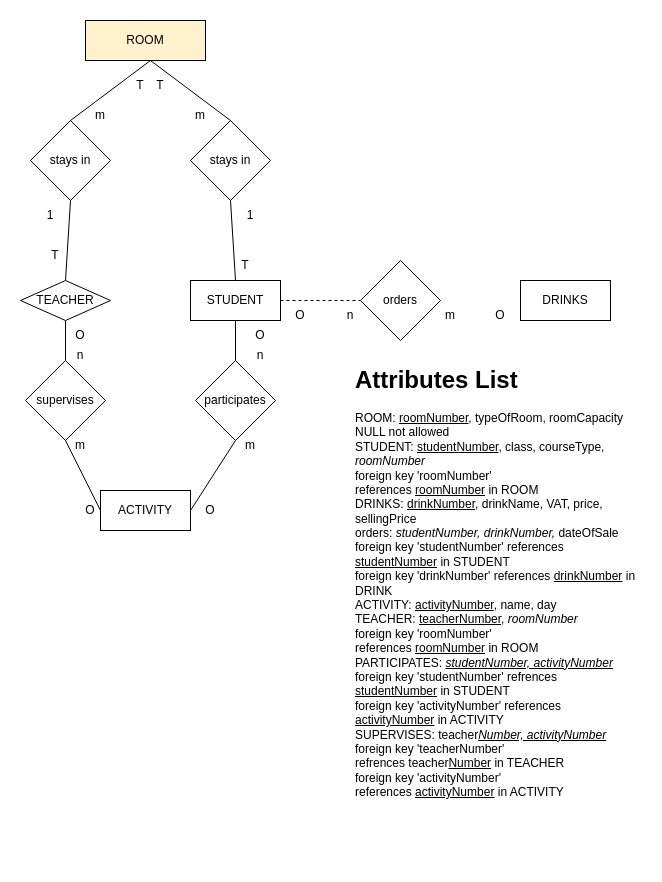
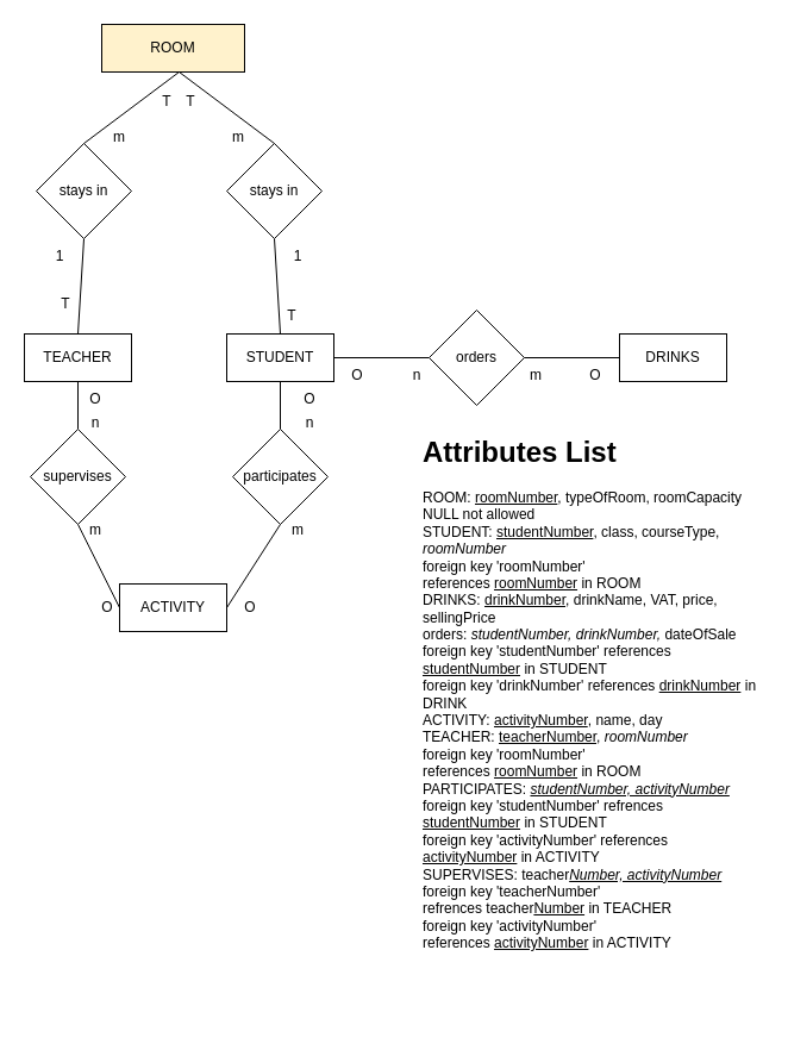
- <mxCell id="2" value="TEACHER" style="rhombus;whiteSpace=wrap;html=1;" parent="1" vertex="1"><mxGeometry x="20" y="280" width="90" height="40" as="geometry" /></mxCell>
+ <mxCell id="2" value="TEACHER" style="rounded=0;whiteSpace=wrap;html=1;" parent="1" vertex="1"><mxGeometry x="20" y="280" width="90" height="40" as="geometry" /></mxCell>
- <mxCell id="27" value="" style="endArrow=none;html=1;rounded=0;exitX=1;exitY=0.5;exitDx=0;exitDy=0;entryX=0;entryY=0.5;entryDx=0;entryDy=0;dashed=1;" parent="1" source="3" target="26" edge="1"><mxGeometry width="50" height="50" relative="1" as="geometry"><mxPoint x="320" y="380" as="sourcePoint" /><mxPoint x="370" y="330" as="targetPoint" /></mxGeometry></mxCell>
+ <mxCell id="27" value="" style="endArrow=none;html=1;rounded=0;exitX=1;exitY=0.5;exitDx=0;exitDy=0;entryX=0;entryY=0.5;entryDx=0;entryDy=0;" parent="1" source="3" target="26" edge="1"><mxGeometry width="50" height="50" relative="1" as="geometry"><mxPoint x="320" y="380" as="sourcePoint" /><mxPoint x="370" y="330" as="targetPoint" /></mxGeometry></mxCell>
+ <mxCell id="28" value="" style="endArrow=none;html=1;rounded=0;exitX=1;exitY=0.5;exitDx=0;exitDy=0;entryX=0;entryY=0.5;entryDx=0;entryDy=0;" parent="1" source="26" target="25" edge="1"><mxGeometry width="50" height="50" relative="1" as="geometry"><mxPoint x="290" y="310" as="sourcePoint" /><mxPoint x="370" y="310" as="targetPoint" /><Array as="points" /></mxGeometry></mxCell>
